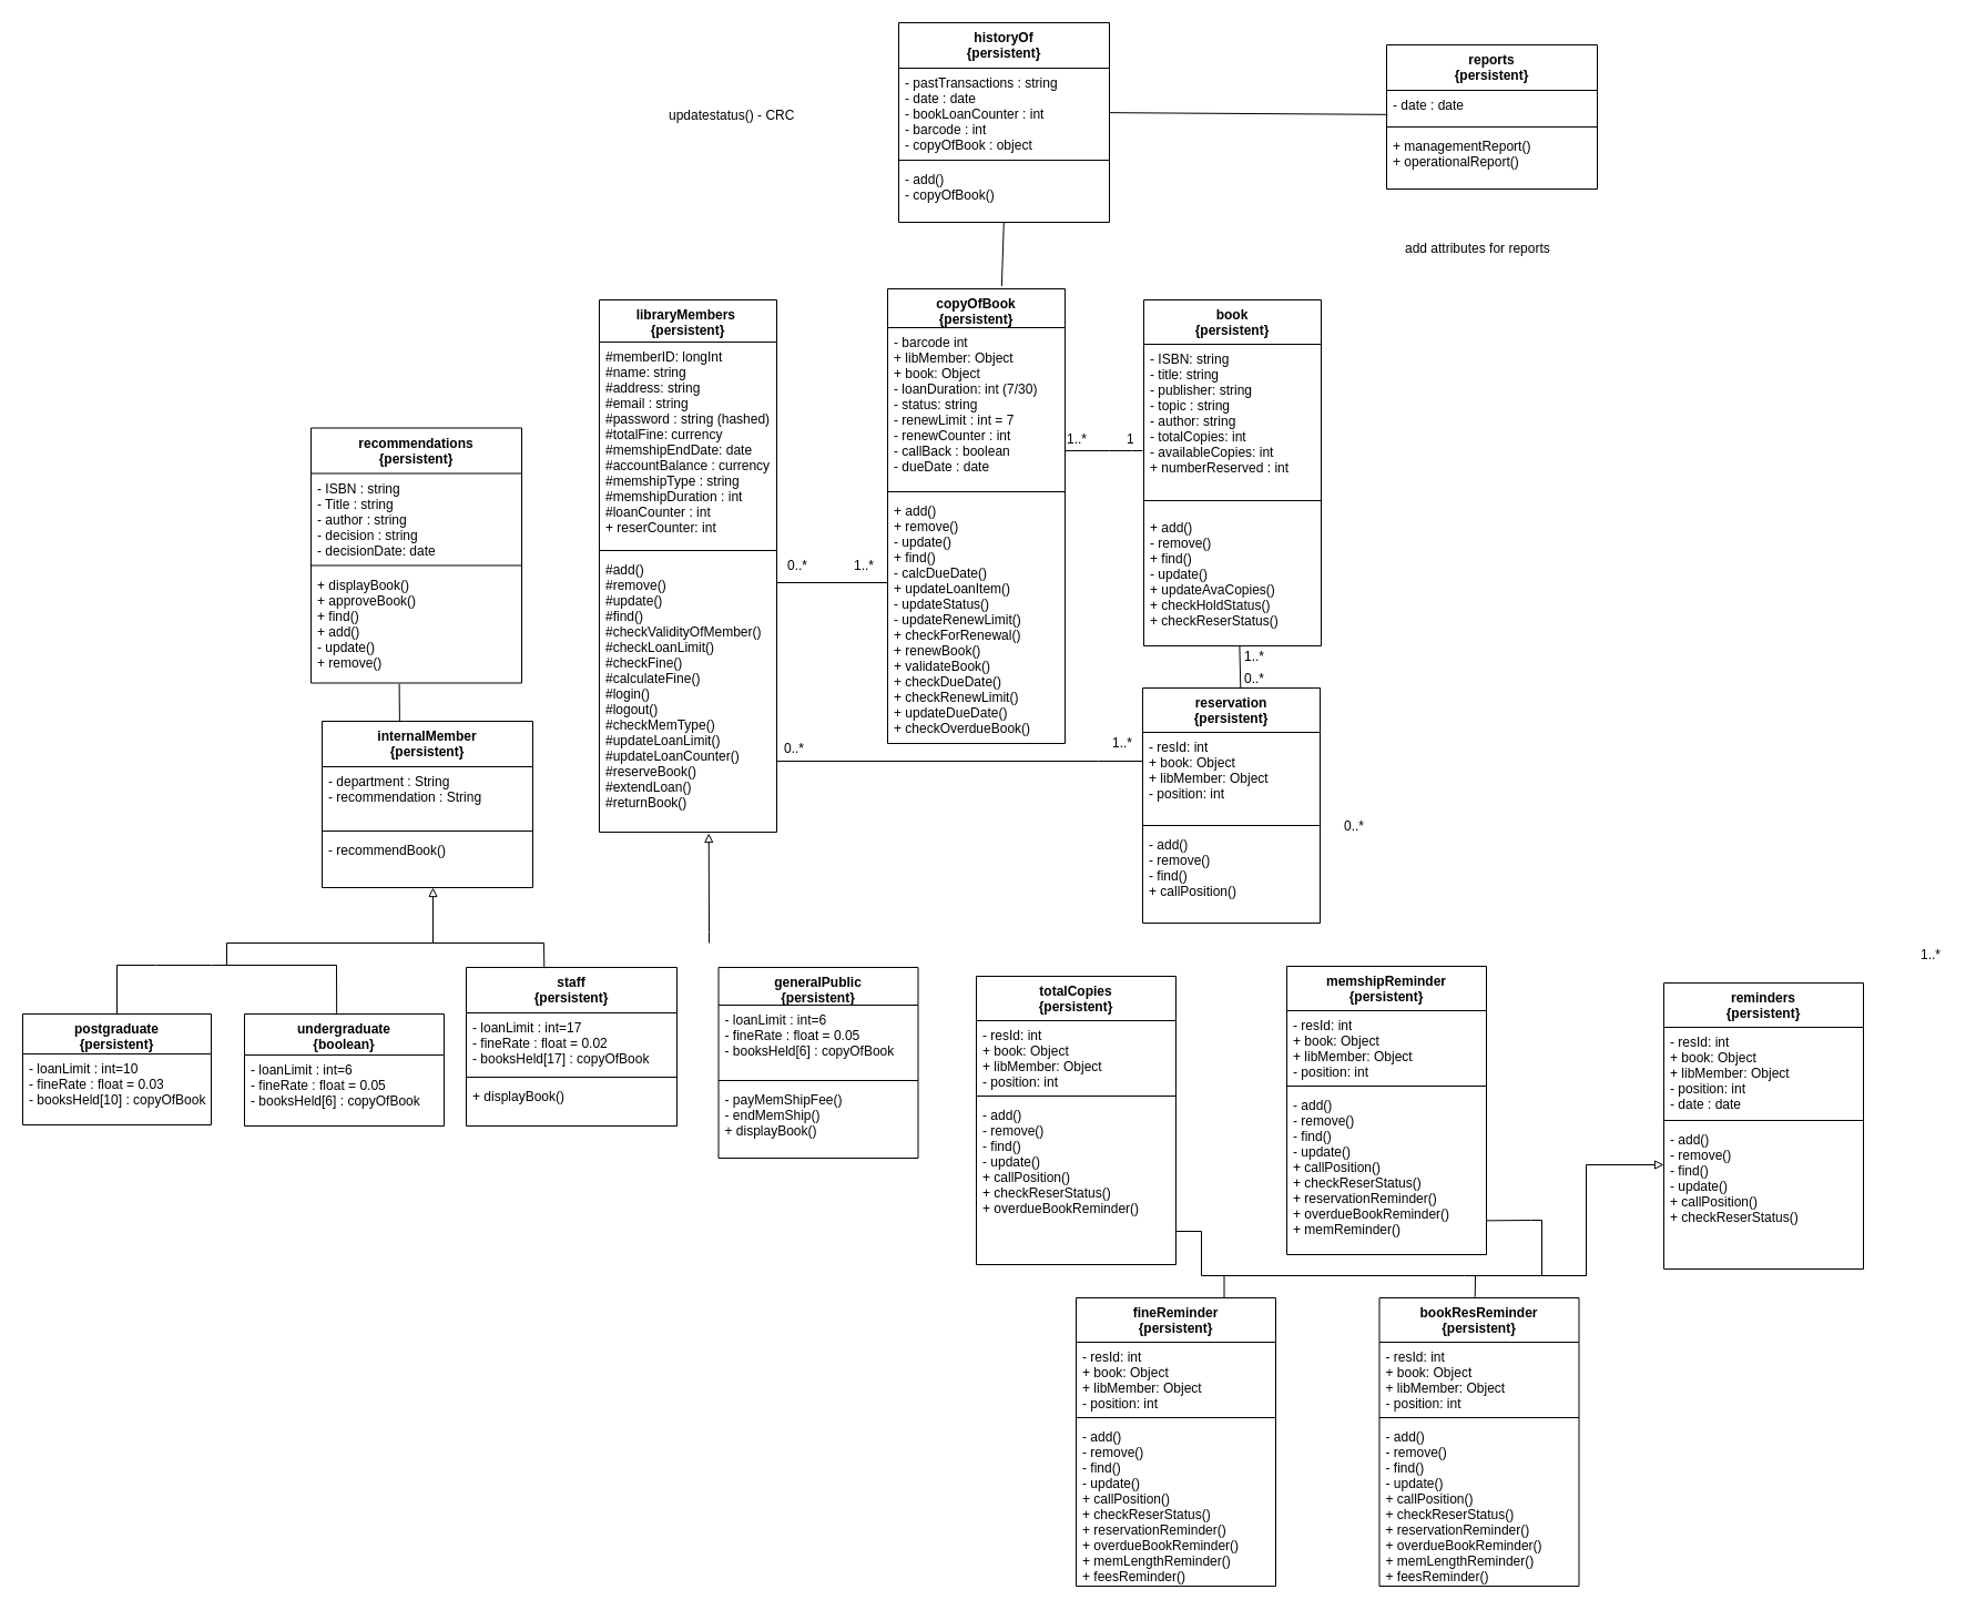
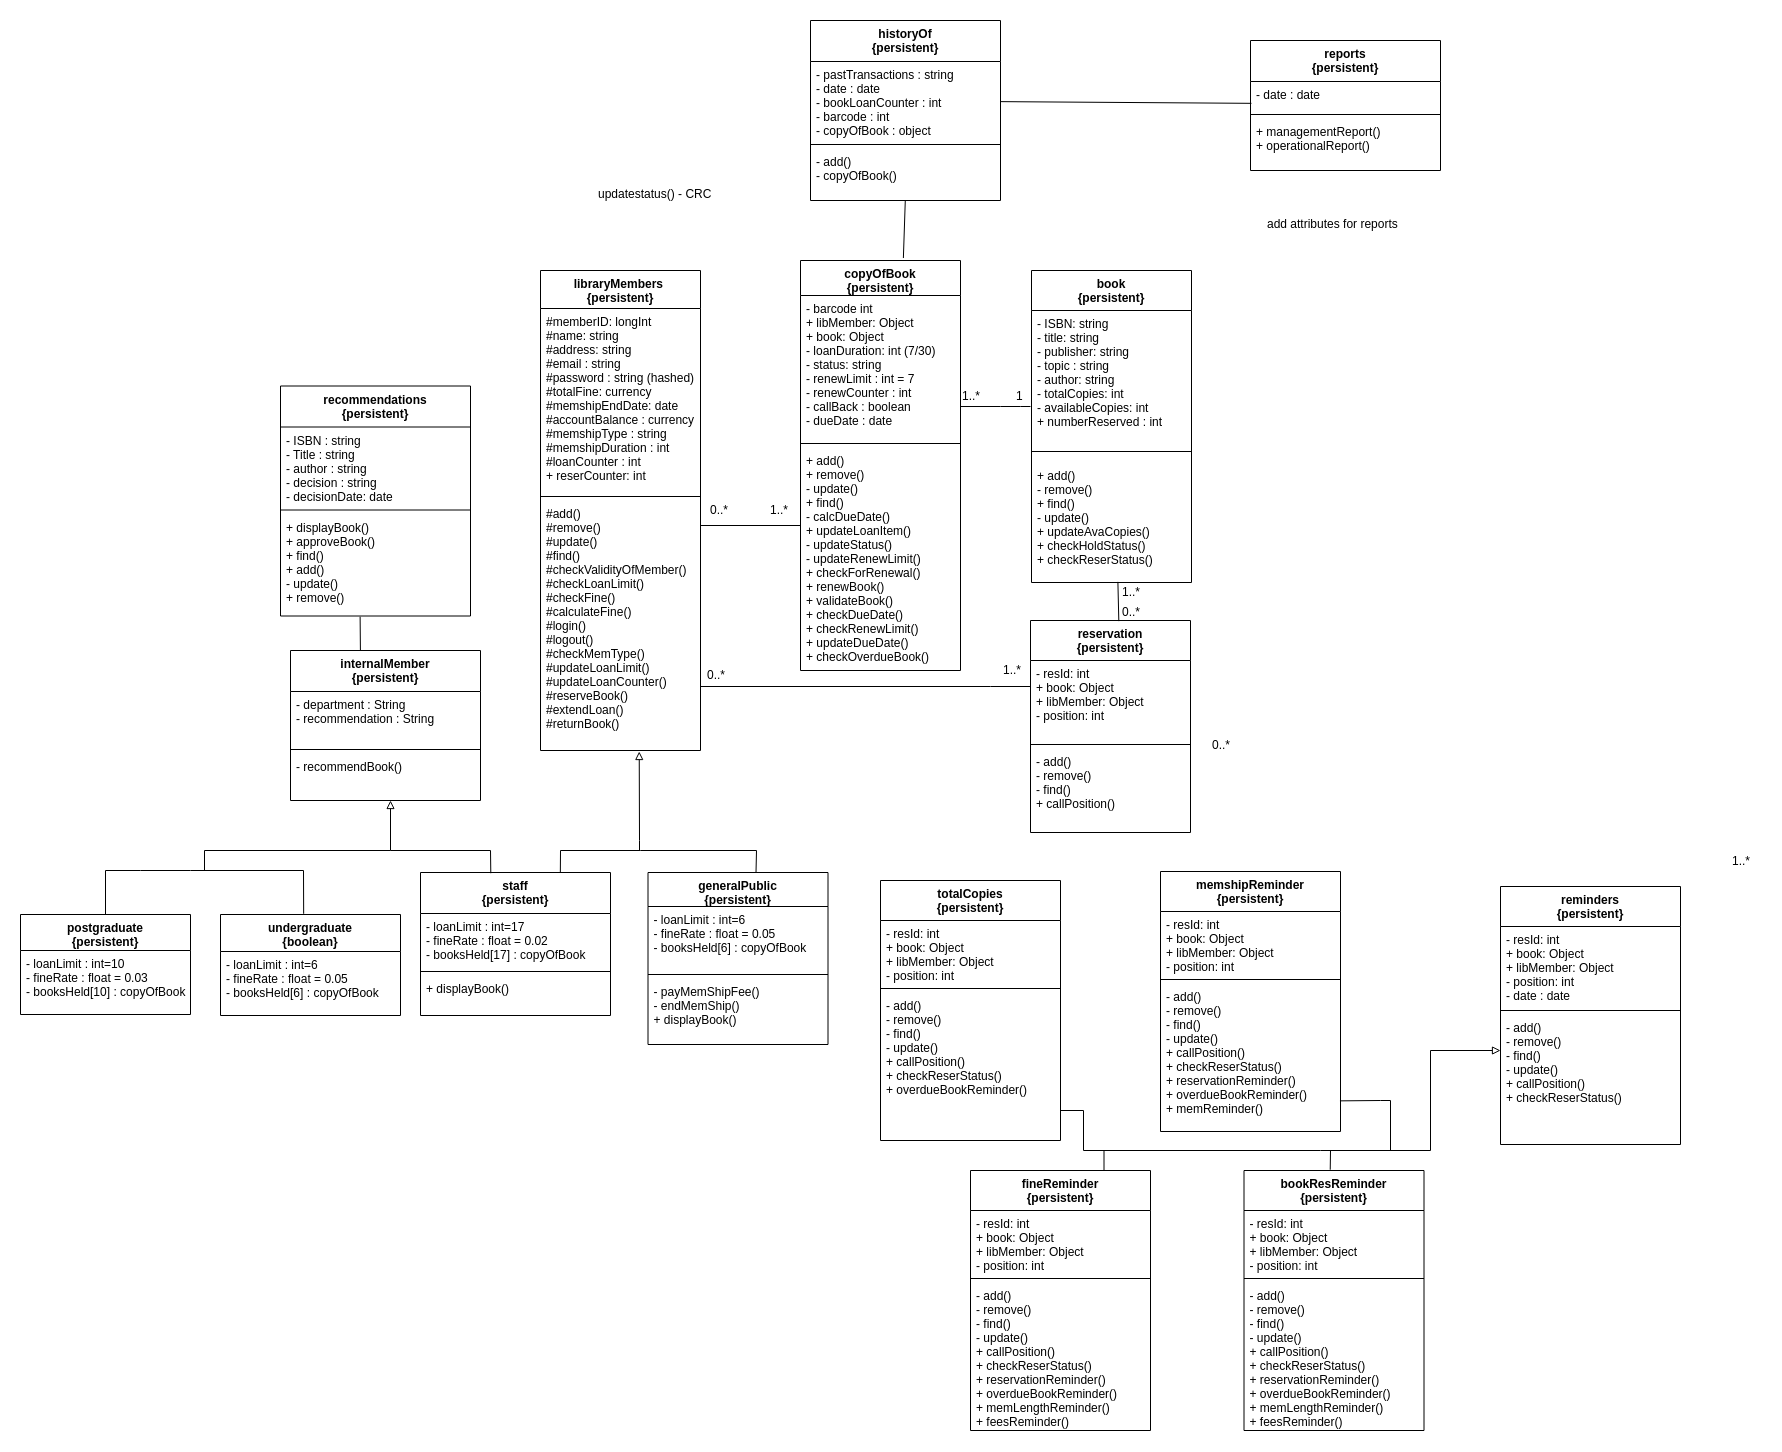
- <mxCell id="69" value="updatestatus() - CRC" style="text;html=1;resizable=0;points=[];autosize=1;align=left;verticalAlign=top;spacingTop=-4;" vertex="1" parent="1"><mxGeometry x="601" y="94" width="130" height="20" as="geometry" /></mxCell>
+ <mxCell id="69" value="updatestatus() - CRC" style="text;html=1;resizable=0;points=[];autosize=1;align=left;verticalAlign=top;spacingTop=-4;" vertex="1" parent="1"><mxGeometry x="596" y="184" width="130" height="20" as="geometry" /></mxCell>
+ <mxCell id="32" value="" style="endArrow=none;html=1;exitX=0.6;exitY=0.001;exitDx=0;exitDy=0;exitPerimeter=0;entryX=0.736;entryY=0.003;entryDx=0;entryDy=0;entryPerimeter=0;rounded=0;" edge="1" parent="1" source="10" target="4"><mxGeometry width="50" height="50" relative="1" as="geometry"><mxPoint x="915" y="918" as="sourcePoint" /><mxPoint x="563" y="930" as="targetPoint" /><Array as="points"><mxPoint x="756" y="850" /><mxPoint x="640" y="850" /><mxPoint x="560" y="850" /></Array></mxGeometry></mxCell>
